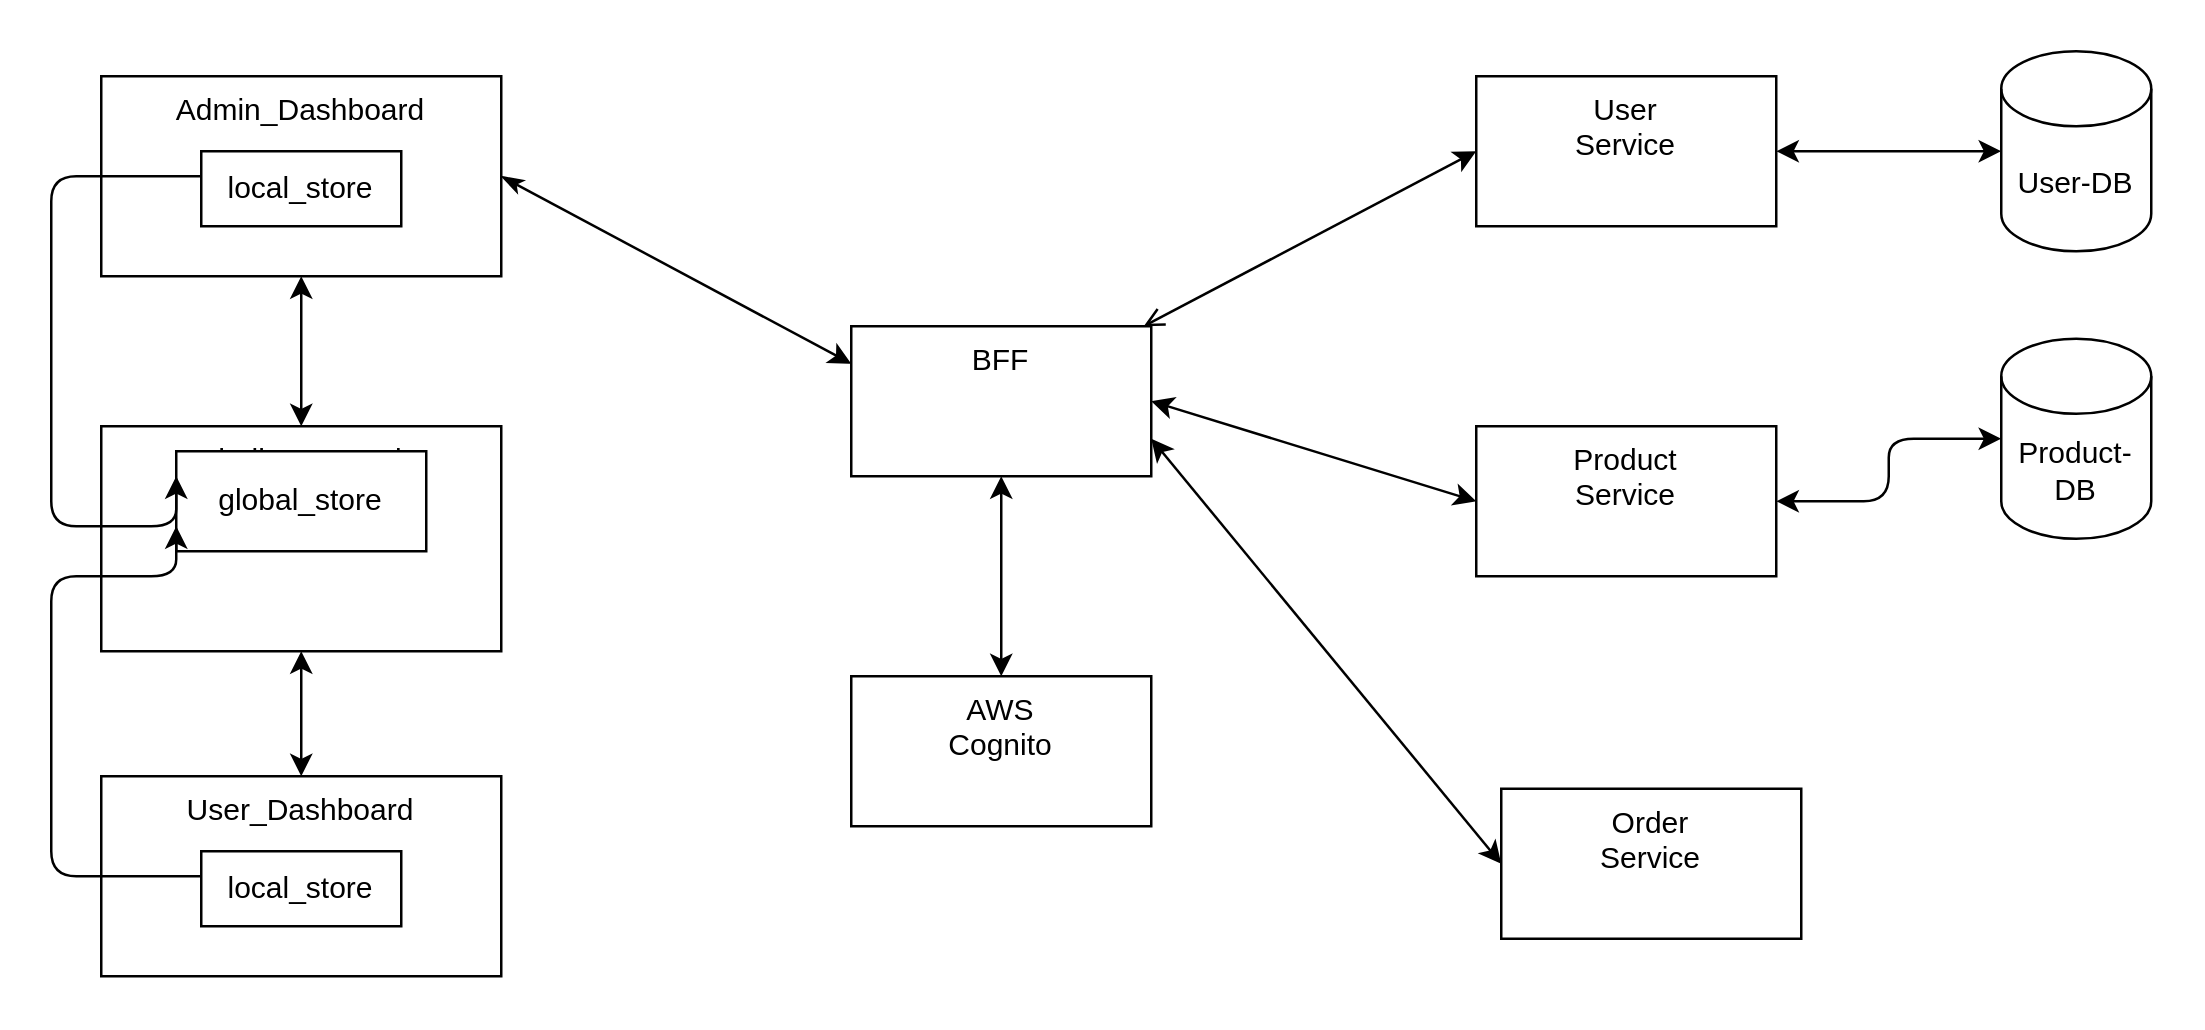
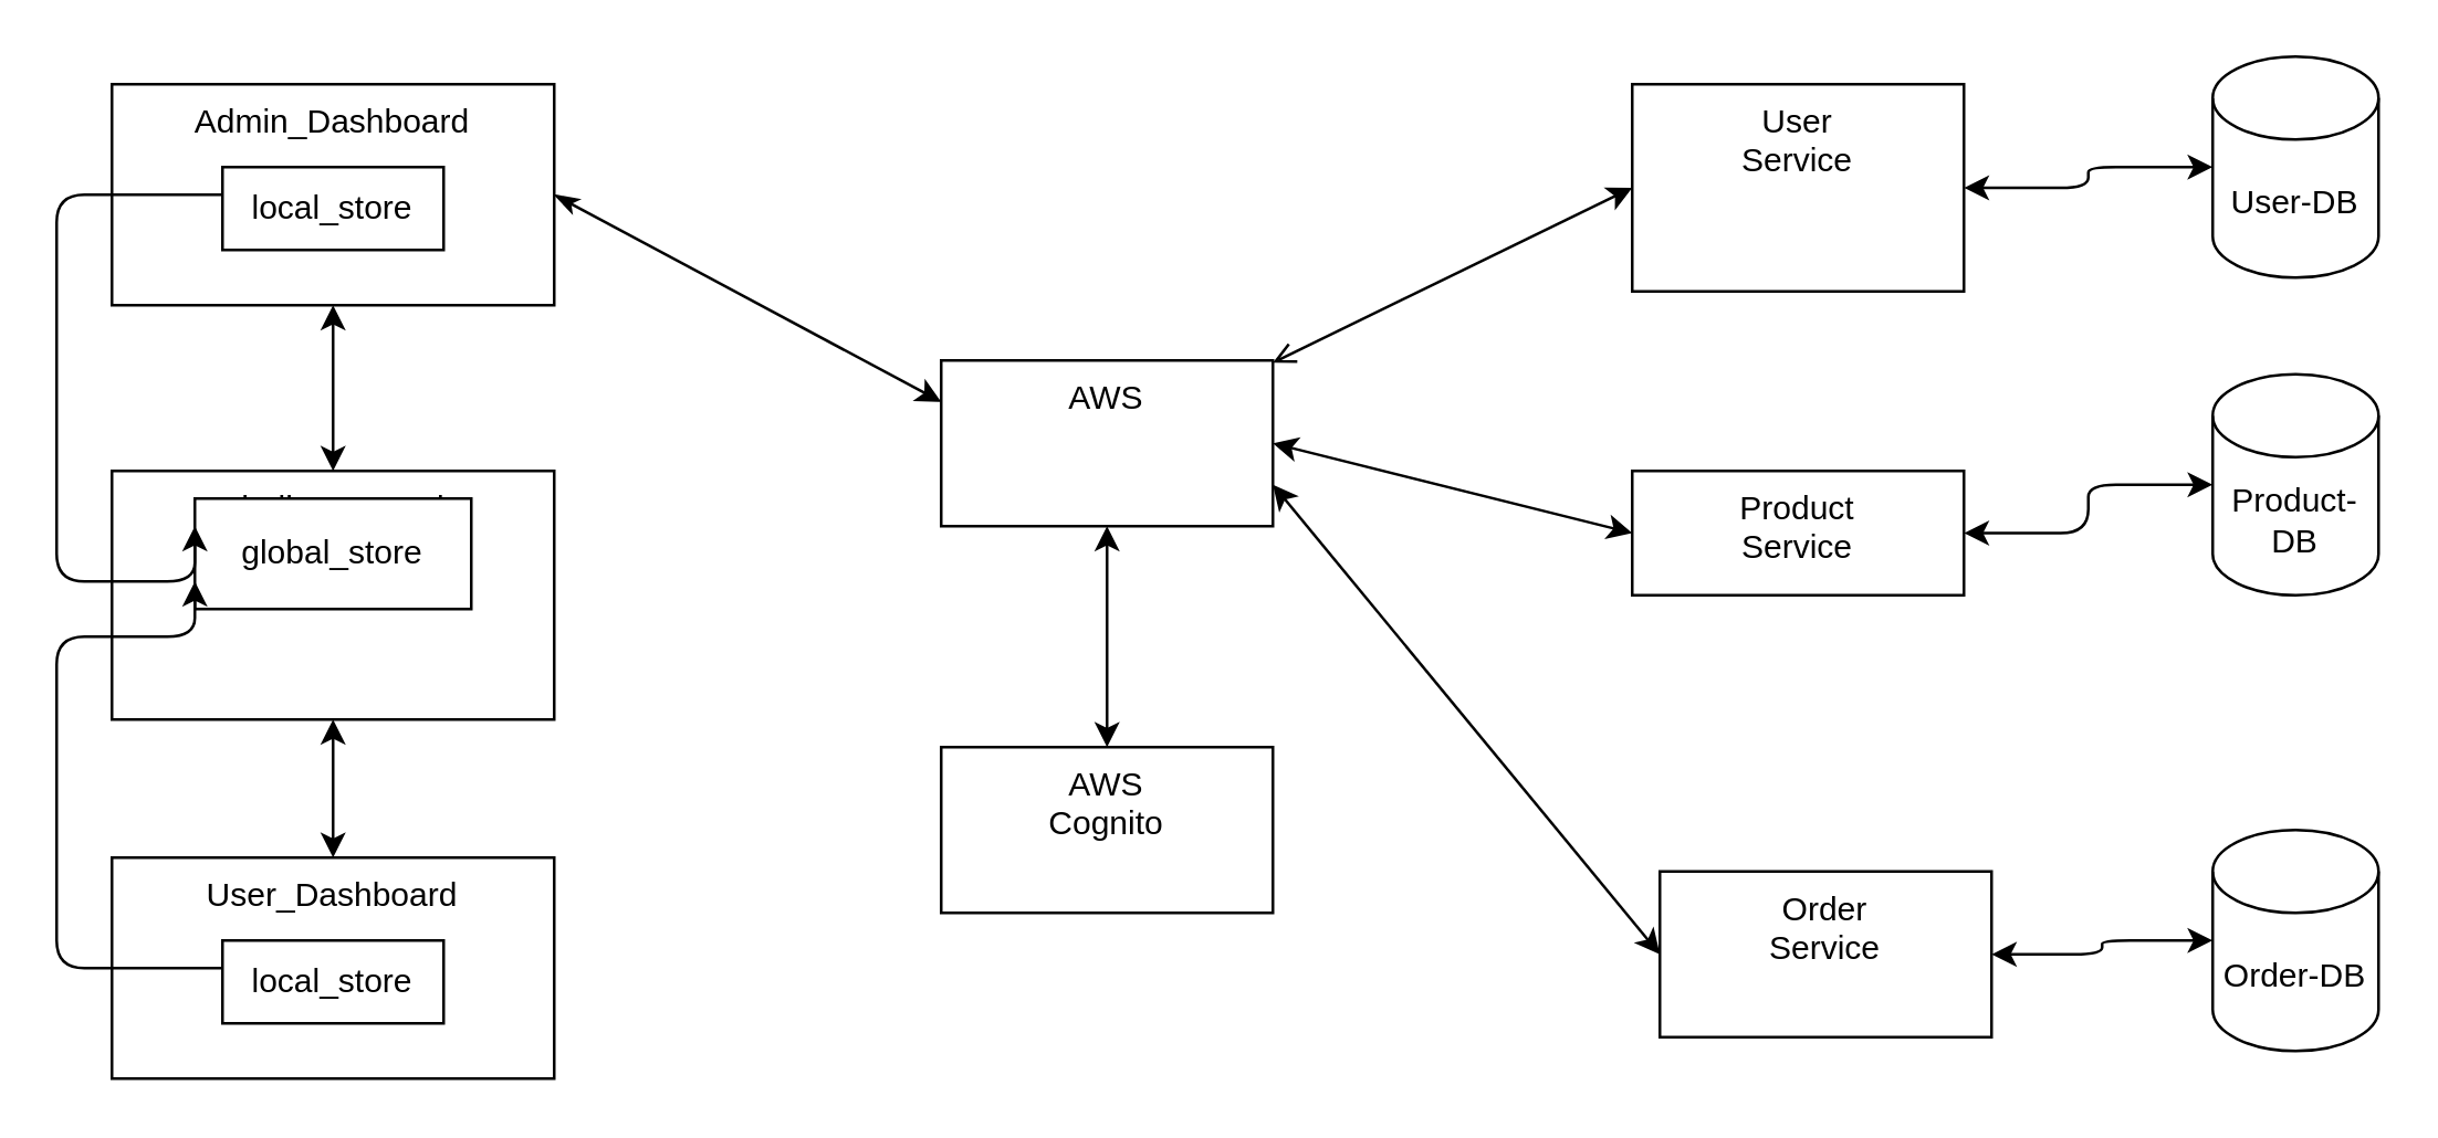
- <mxCell id="15" value="User&lt;br&gt;Service" style="rounded=0;whiteSpace=wrap;html=1;verticalAlign=top;" vertex="1" parent="1"><mxGeometry x="590" y="30" width="120" height="60" as="geometry" /></mxCell>
+ <mxCell id="15" value="User&lt;br&gt;Service" style="rounded=0;whiteSpace=wrap;html=1;verticalAlign=top;" vertex="1" parent="1"><mxGeometry x="590" y="30" width="120" height="75" as="geometry" /></mxCell>
- <mxCell id="12" value="BFF" style="rounded=0;whiteSpace=wrap;html=1;verticalAlign=top;" vertex="1" parent="1"><mxGeometry x="340" y="130" width="120" height="60" as="geometry" /></mxCell>
+ <mxCell id="12" value="AWS" style="rounded=0;whiteSpace=wrap;html=1;verticalAlign=top;" vertex="1" parent="1"><mxGeometry x="340" y="130" width="120" height="60" as="geometry" /></mxCell>
- <mxCell id="17" value="Product&lt;br&gt;Service" style="rounded=0;whiteSpace=wrap;html=1;verticalAlign=top;" vertex="1" parent="1"><mxGeometry x="590" y="170" width="120" height="60" as="geometry" /></mxCell>
+ <mxCell id="17" value="Product&lt;br&gt;Service" style="rounded=0;whiteSpace=wrap;html=1;verticalAlign=top;" vertex="1" parent="1"><mxGeometry x="590" y="170" width="120" height="45" as="geometry" /></mxCell>
+ <mxCell id="27" value="Order-DB" style="shape=cylinder3;whiteSpace=wrap;html=1;boundedLbl=1;backgroundOutline=1;size=15;" vertex="1" parent="1"><mxGeometry x="800" y="300" width="60" height="80" as="geometry" /></mxCell>
+ <mxCell id="18" style="edgeStyle=orthogonalEdgeStyle;html=1;entryX=0;entryY=0.5;entryDx=0;entryDy=0;entryPerimeter=0;startArrow=classic;startFill=1;" edge="1" parent="1" source="19" target="27"><mxGeometry relative="1" as="geometry" /></mxCell>
